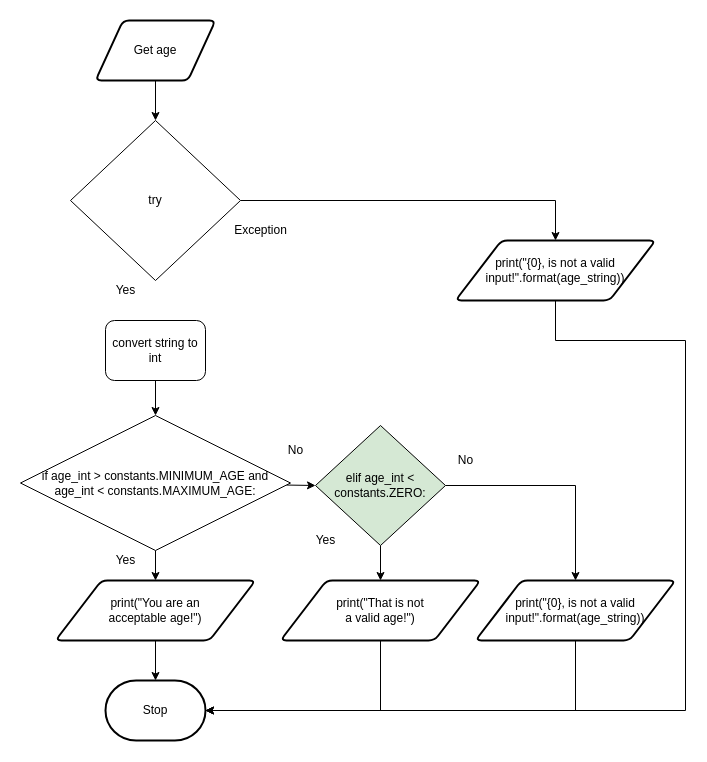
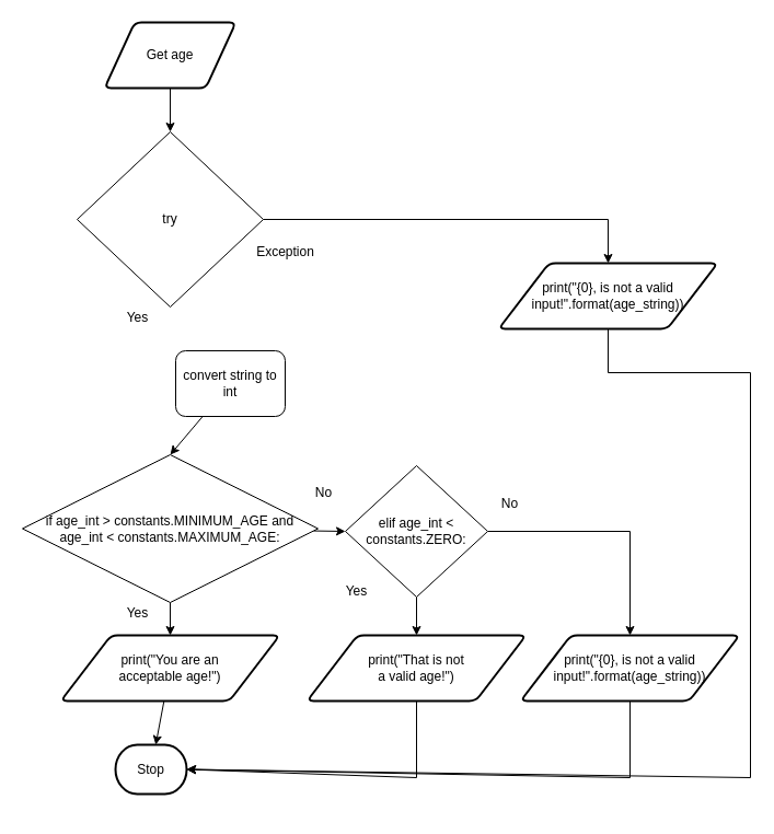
- <mxCell id="10" value="convert string to int" style="rounded=1;whiteSpace=wrap;html=1;" vertex="1" parent="1"><mxGeometry x="105" y="320" width="100" height="60" as="geometry" /></mxCell>
+ <mxCell id="10" value="convert string to int" style="rounded=1;whiteSpace=wrap;html=1;" vertex="1" parent="1"><mxGeometry x="160" y="320" width="100" height="60" as="geometry" /></mxCell>
- <mxCell id="19" value="&lt;span style=&quot;font-size: 12px&quot;&gt;elif age_int &amp;lt; constants.ZERO:&lt;/span&gt;" style="rhombus;whiteSpace=wrap;html=1;fillColor=#d5e8d4;" vertex="1" parent="1"><mxGeometry x="315" y="425" width="130" height="120" as="geometry" /></mxCell>
+ <mxCell id="19" value="&lt;span style=&quot;font-size: 12px&quot;&gt;elif age_int &amp;lt; constants.ZERO:&lt;/span&gt;" style="rhombus;whiteSpace=wrap;html=1;" vertex="1" parent="1"><mxGeometry x="315" y="425" width="130" height="120" as="geometry" /></mxCell>
- <mxCell id="8" value="Stop" style="strokeWidth=2;html=1;shape=mxgraph.flowchart.terminator;whiteSpace=wrap;" parent="1" vertex="1"><mxGeometry x="105" y="680" width="100" height="60" as="geometry" /></mxCell>
+ <mxCell id="8" value="Stop" style="strokeWidth=2;html=1;shape=mxgraph.flowchart.terminator;whiteSpace=wrap;" parent="1" vertex="1"><mxGeometry x="105" y="680" width="65" height="45" as="geometry" /></mxCell>
